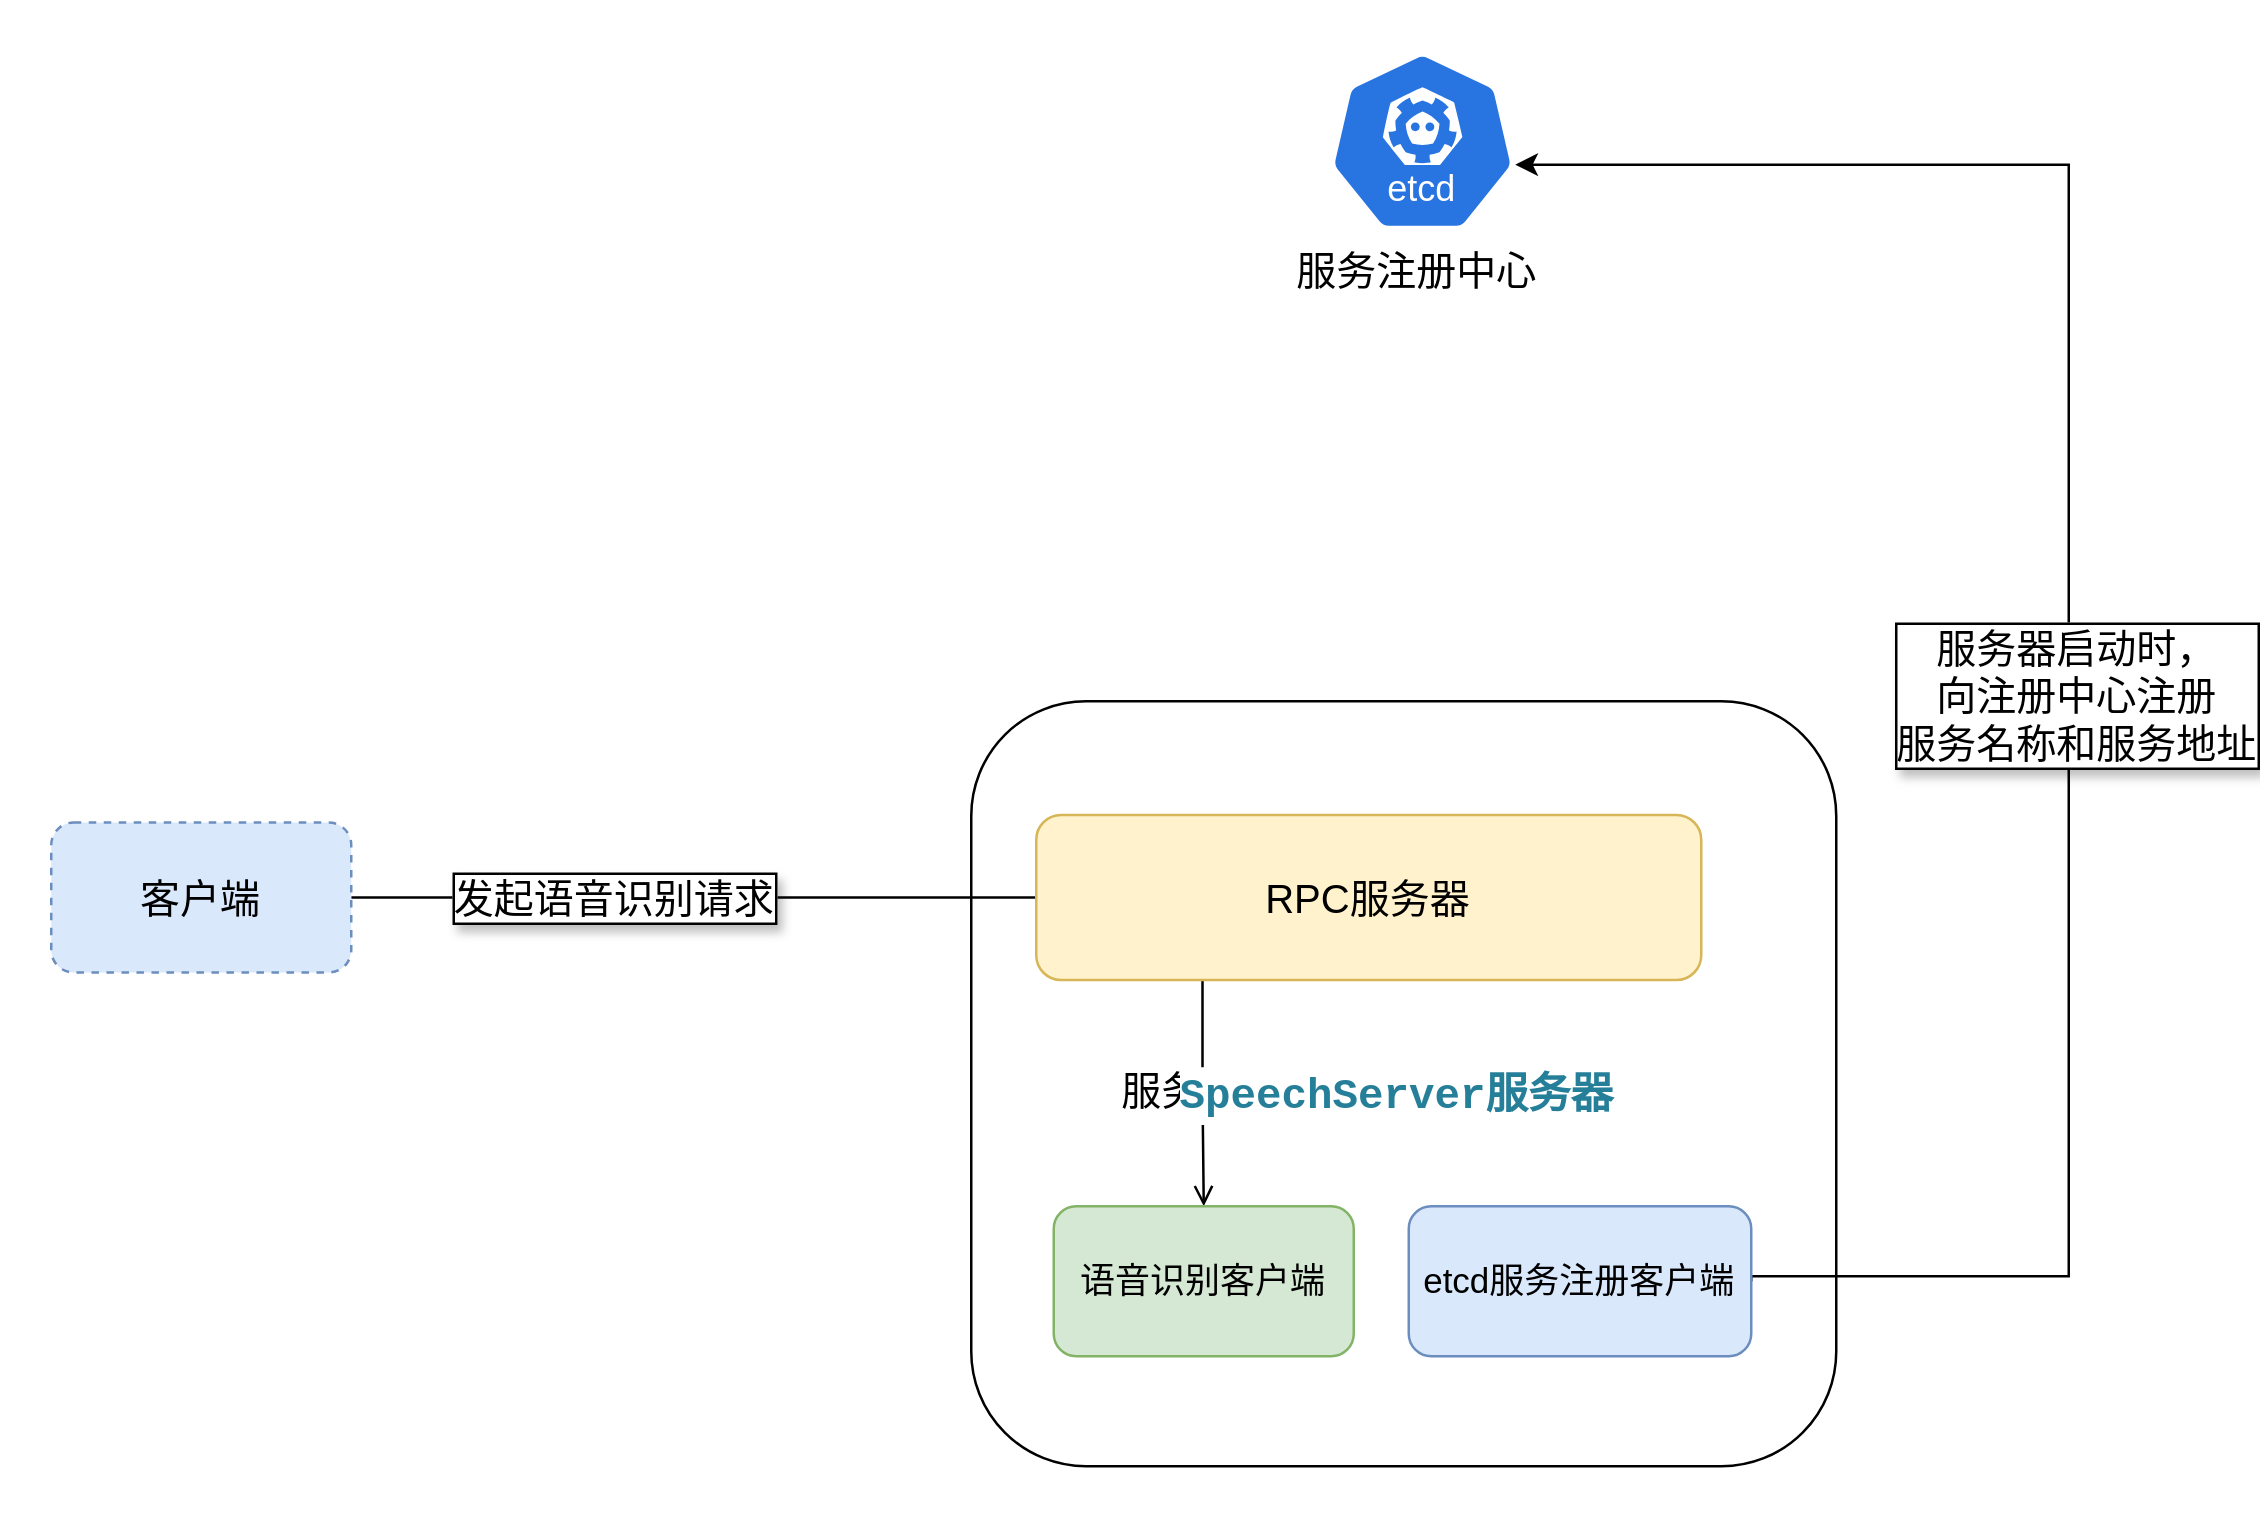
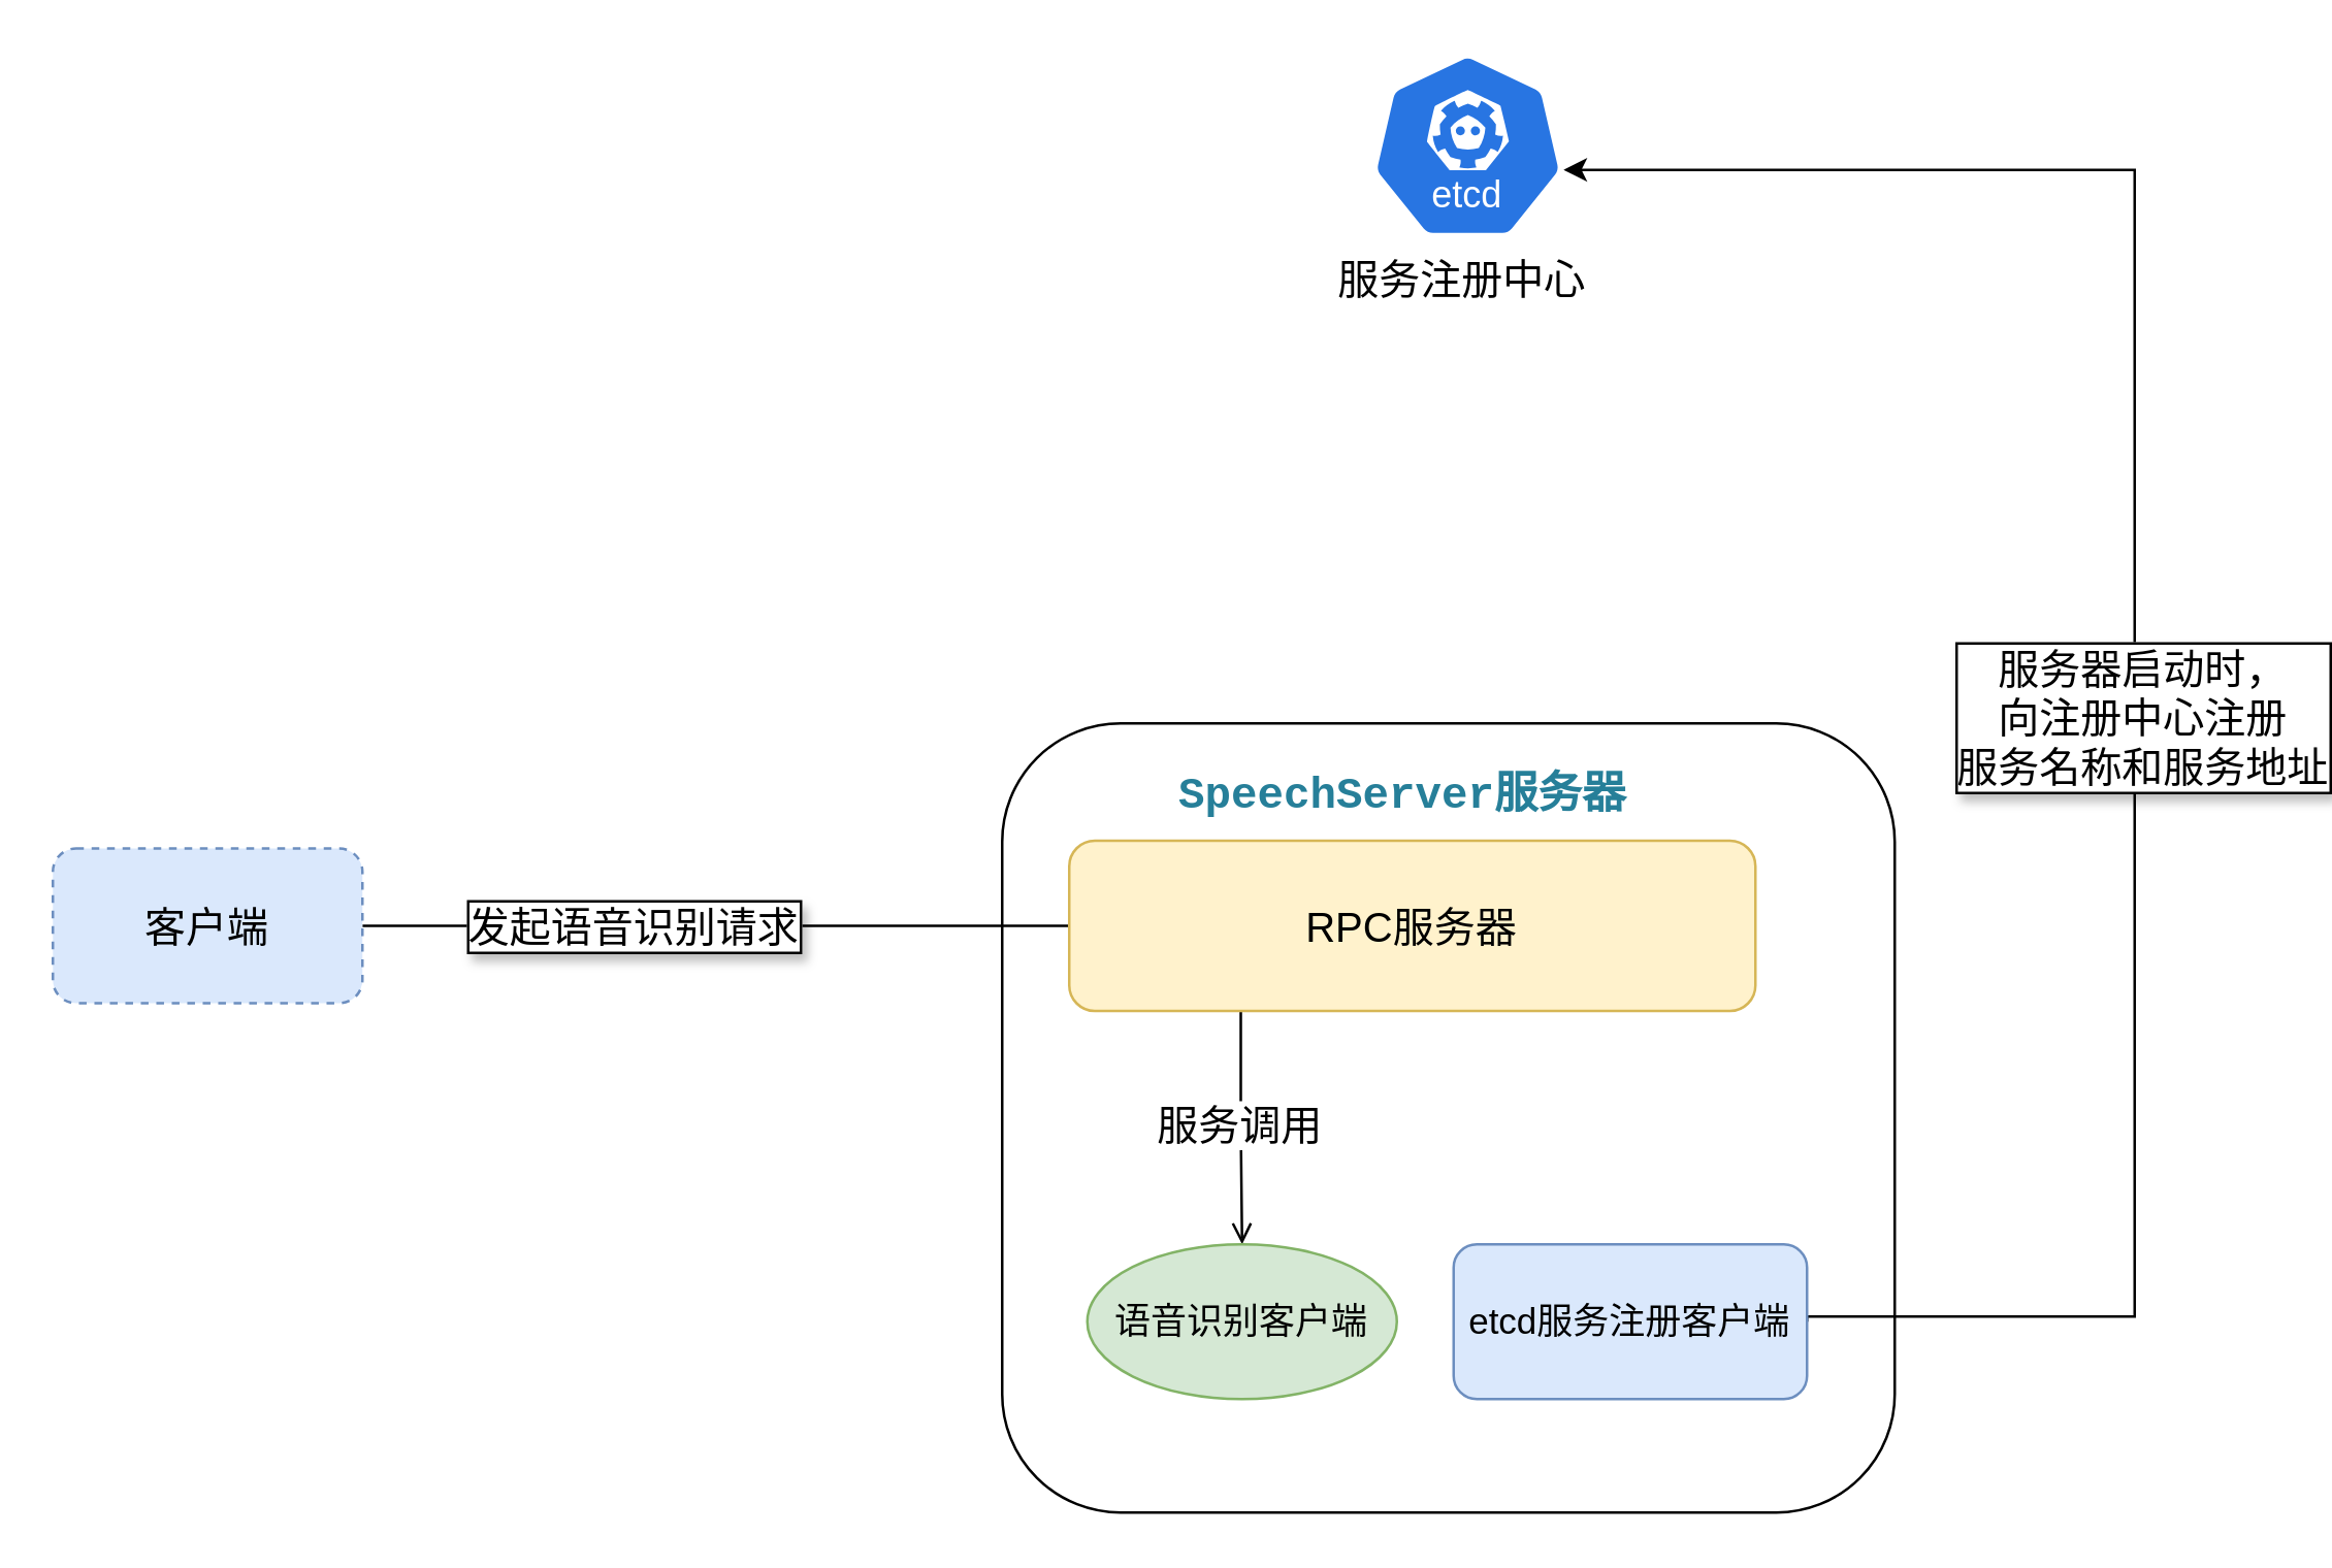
- <mxCell id="16" value="&lt;div style=&quot;background-color: rgb(255, 255, 255); font-family: Consolas, &amp;quot;Courier New&amp;quot;, monospace; font-size: 17px; line-height: 23px; white-space-collapse: preserve;&quot;&gt;&lt;span style=&quot;color: #267f99;&quot;&gt;SpeechServer服务器&lt;/span&gt;&lt;/div&gt;" style="text;html=1;align=center;verticalAlign=middle;resizable=0;points=[];autosize=1;strokeColor=none;fillColor=none;fontFamily=Helvetica;fontSize=16;fontColor=default;fontStyle=1;container=0;" vertex="1" parent="1"><mxGeometry x="466" y="420.5" width="184" height="35" as="geometry" /></mxCell>
+ <mxCell id="16" value="&lt;div style=&quot;background-color: rgb(255, 255, 255); font-family: Consolas, &amp;quot;Courier New&amp;quot;, monospace; font-size: 17px; line-height: 23px; white-space-collapse: preserve;&quot;&gt;&lt;span style=&quot;color: #267f99;&quot;&gt;SpeechServer服务器&lt;/span&gt;&lt;/div&gt;" style="text;html=1;align=center;verticalAlign=middle;resizable=0;points=[];autosize=1;strokeColor=none;fillColor=none;fontFamily=Helvetica;fontSize=16;fontColor=default;fontStyle=1;container=0;" vertex="1" parent="1"><mxGeometry x="451" y="290.5" width="184" height="35" as="geometry" /></mxCell>
- <mxCell id="14" value="语音识别客户端" style="rounded=1;whiteSpace=wrap;html=1;comic=0;strokeColor=#82b366;align=center;verticalAlign=middle;fontFamily=Helvetica;fontSize=14;fillColor=#d5e8d4;container=0;" vertex="1" parent="1"><mxGeometry x="421" y="482" width="120" height="60" as="geometry" /></mxCell>
+ <mxCell id="14" value="语音识别客户端" style="ellipse;whiteSpace=wrap;html=1;comic=0;strokeColor=#82b366;align=center;verticalAlign=middle;fontFamily=Helvetica;fontSize=14;fillColor=#d5e8d4;container=0;" vertex="1" parent="1"><mxGeometry x="421" y="482" width="120" height="60" as="geometry" /></mxCell>
